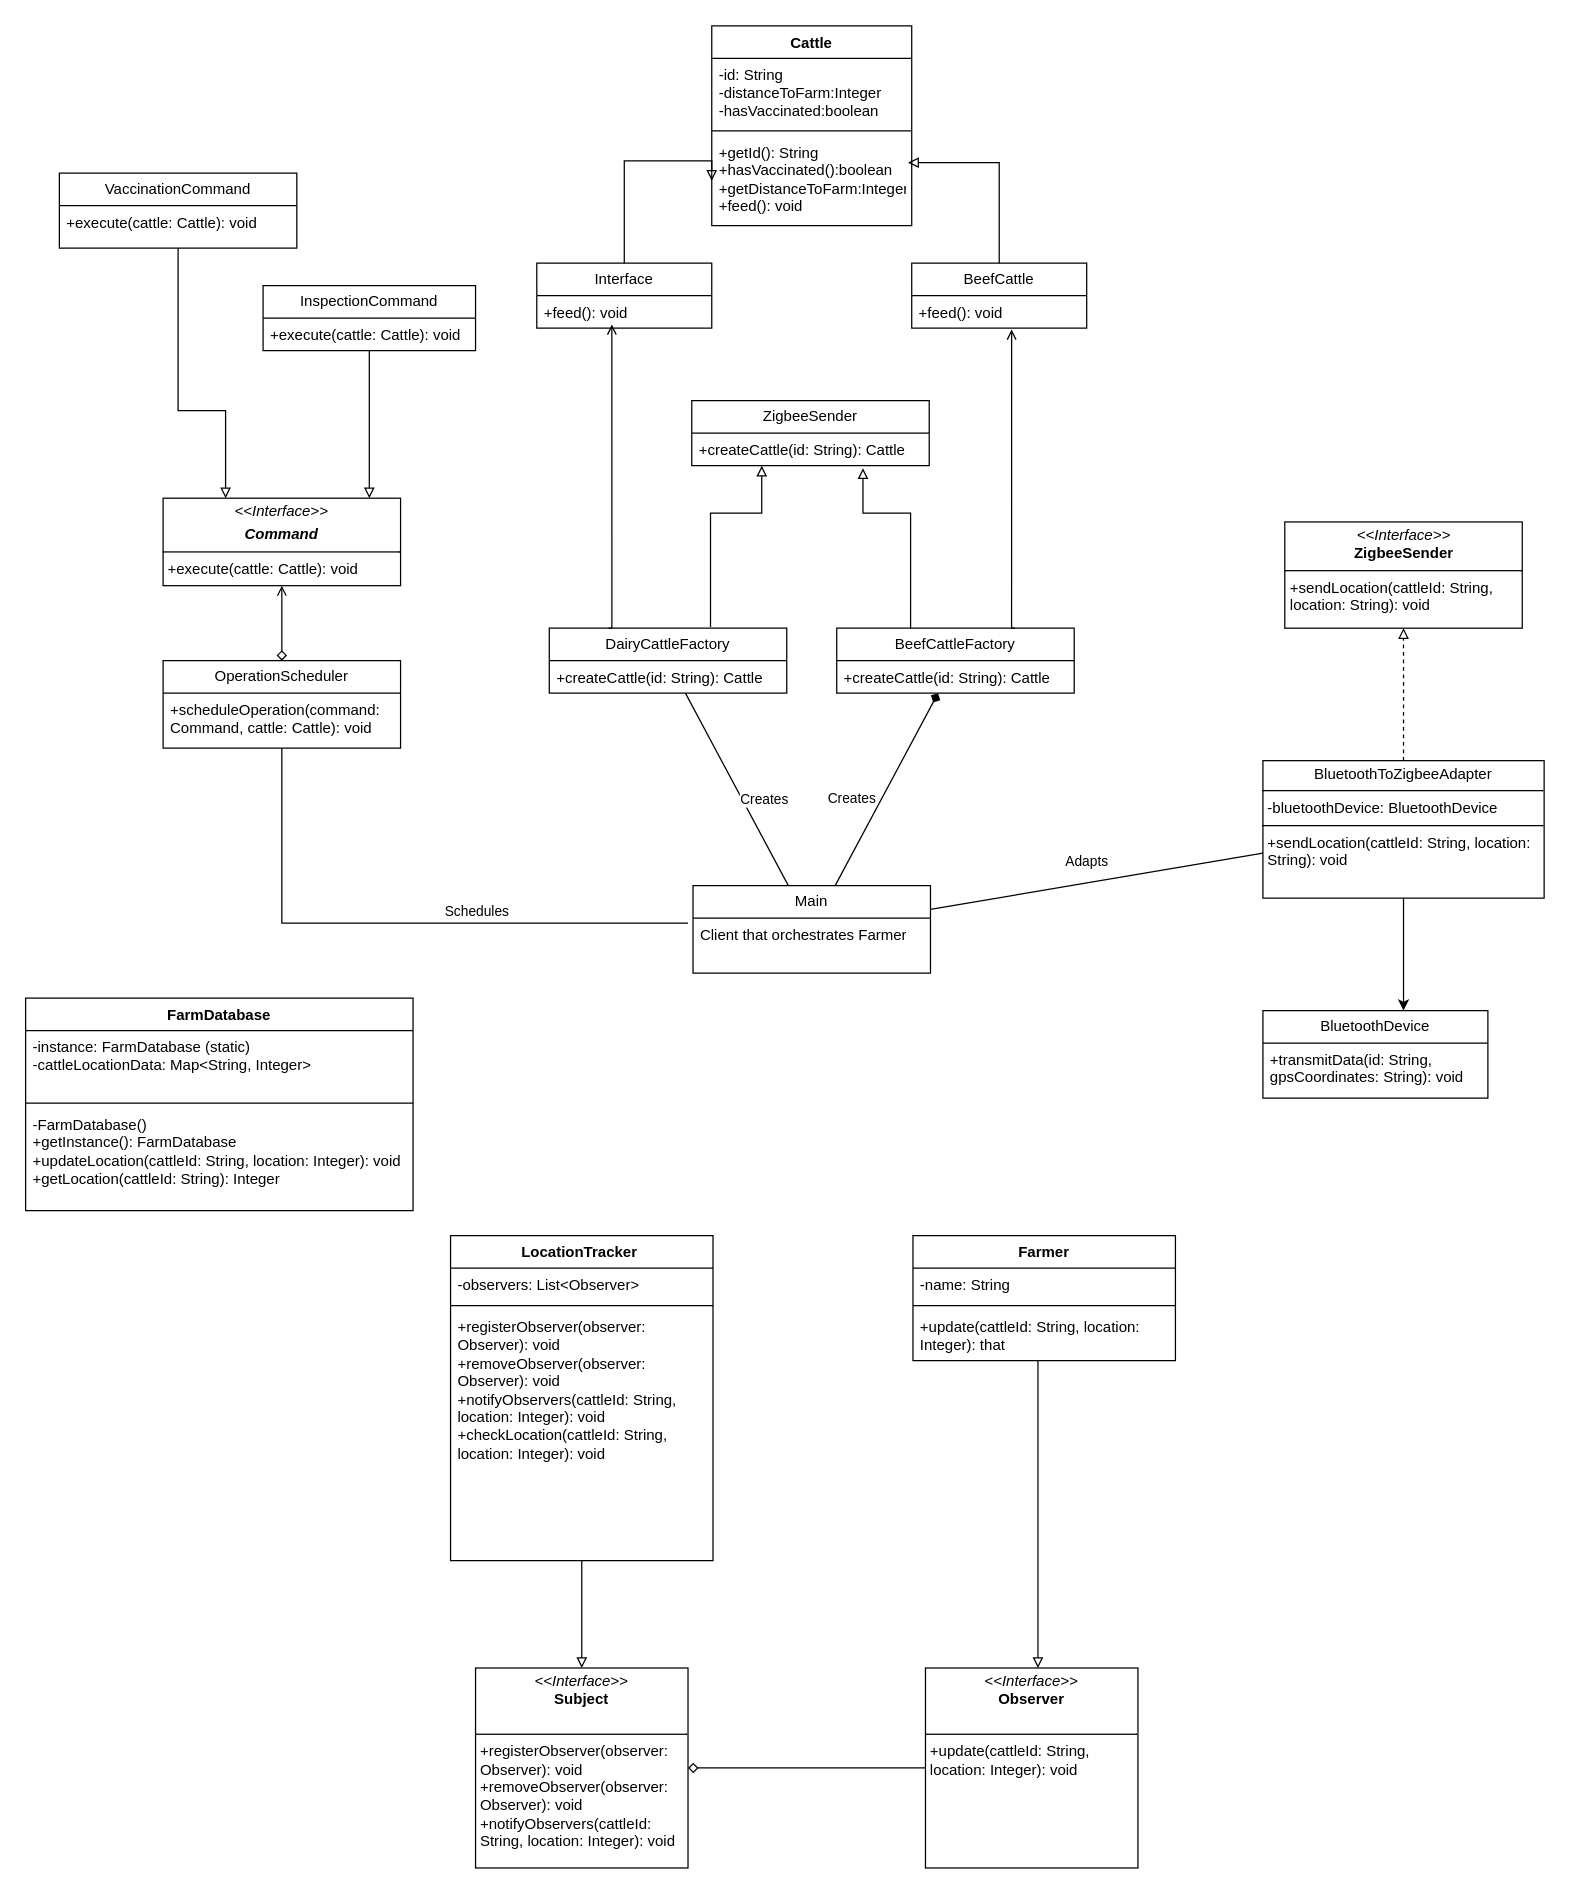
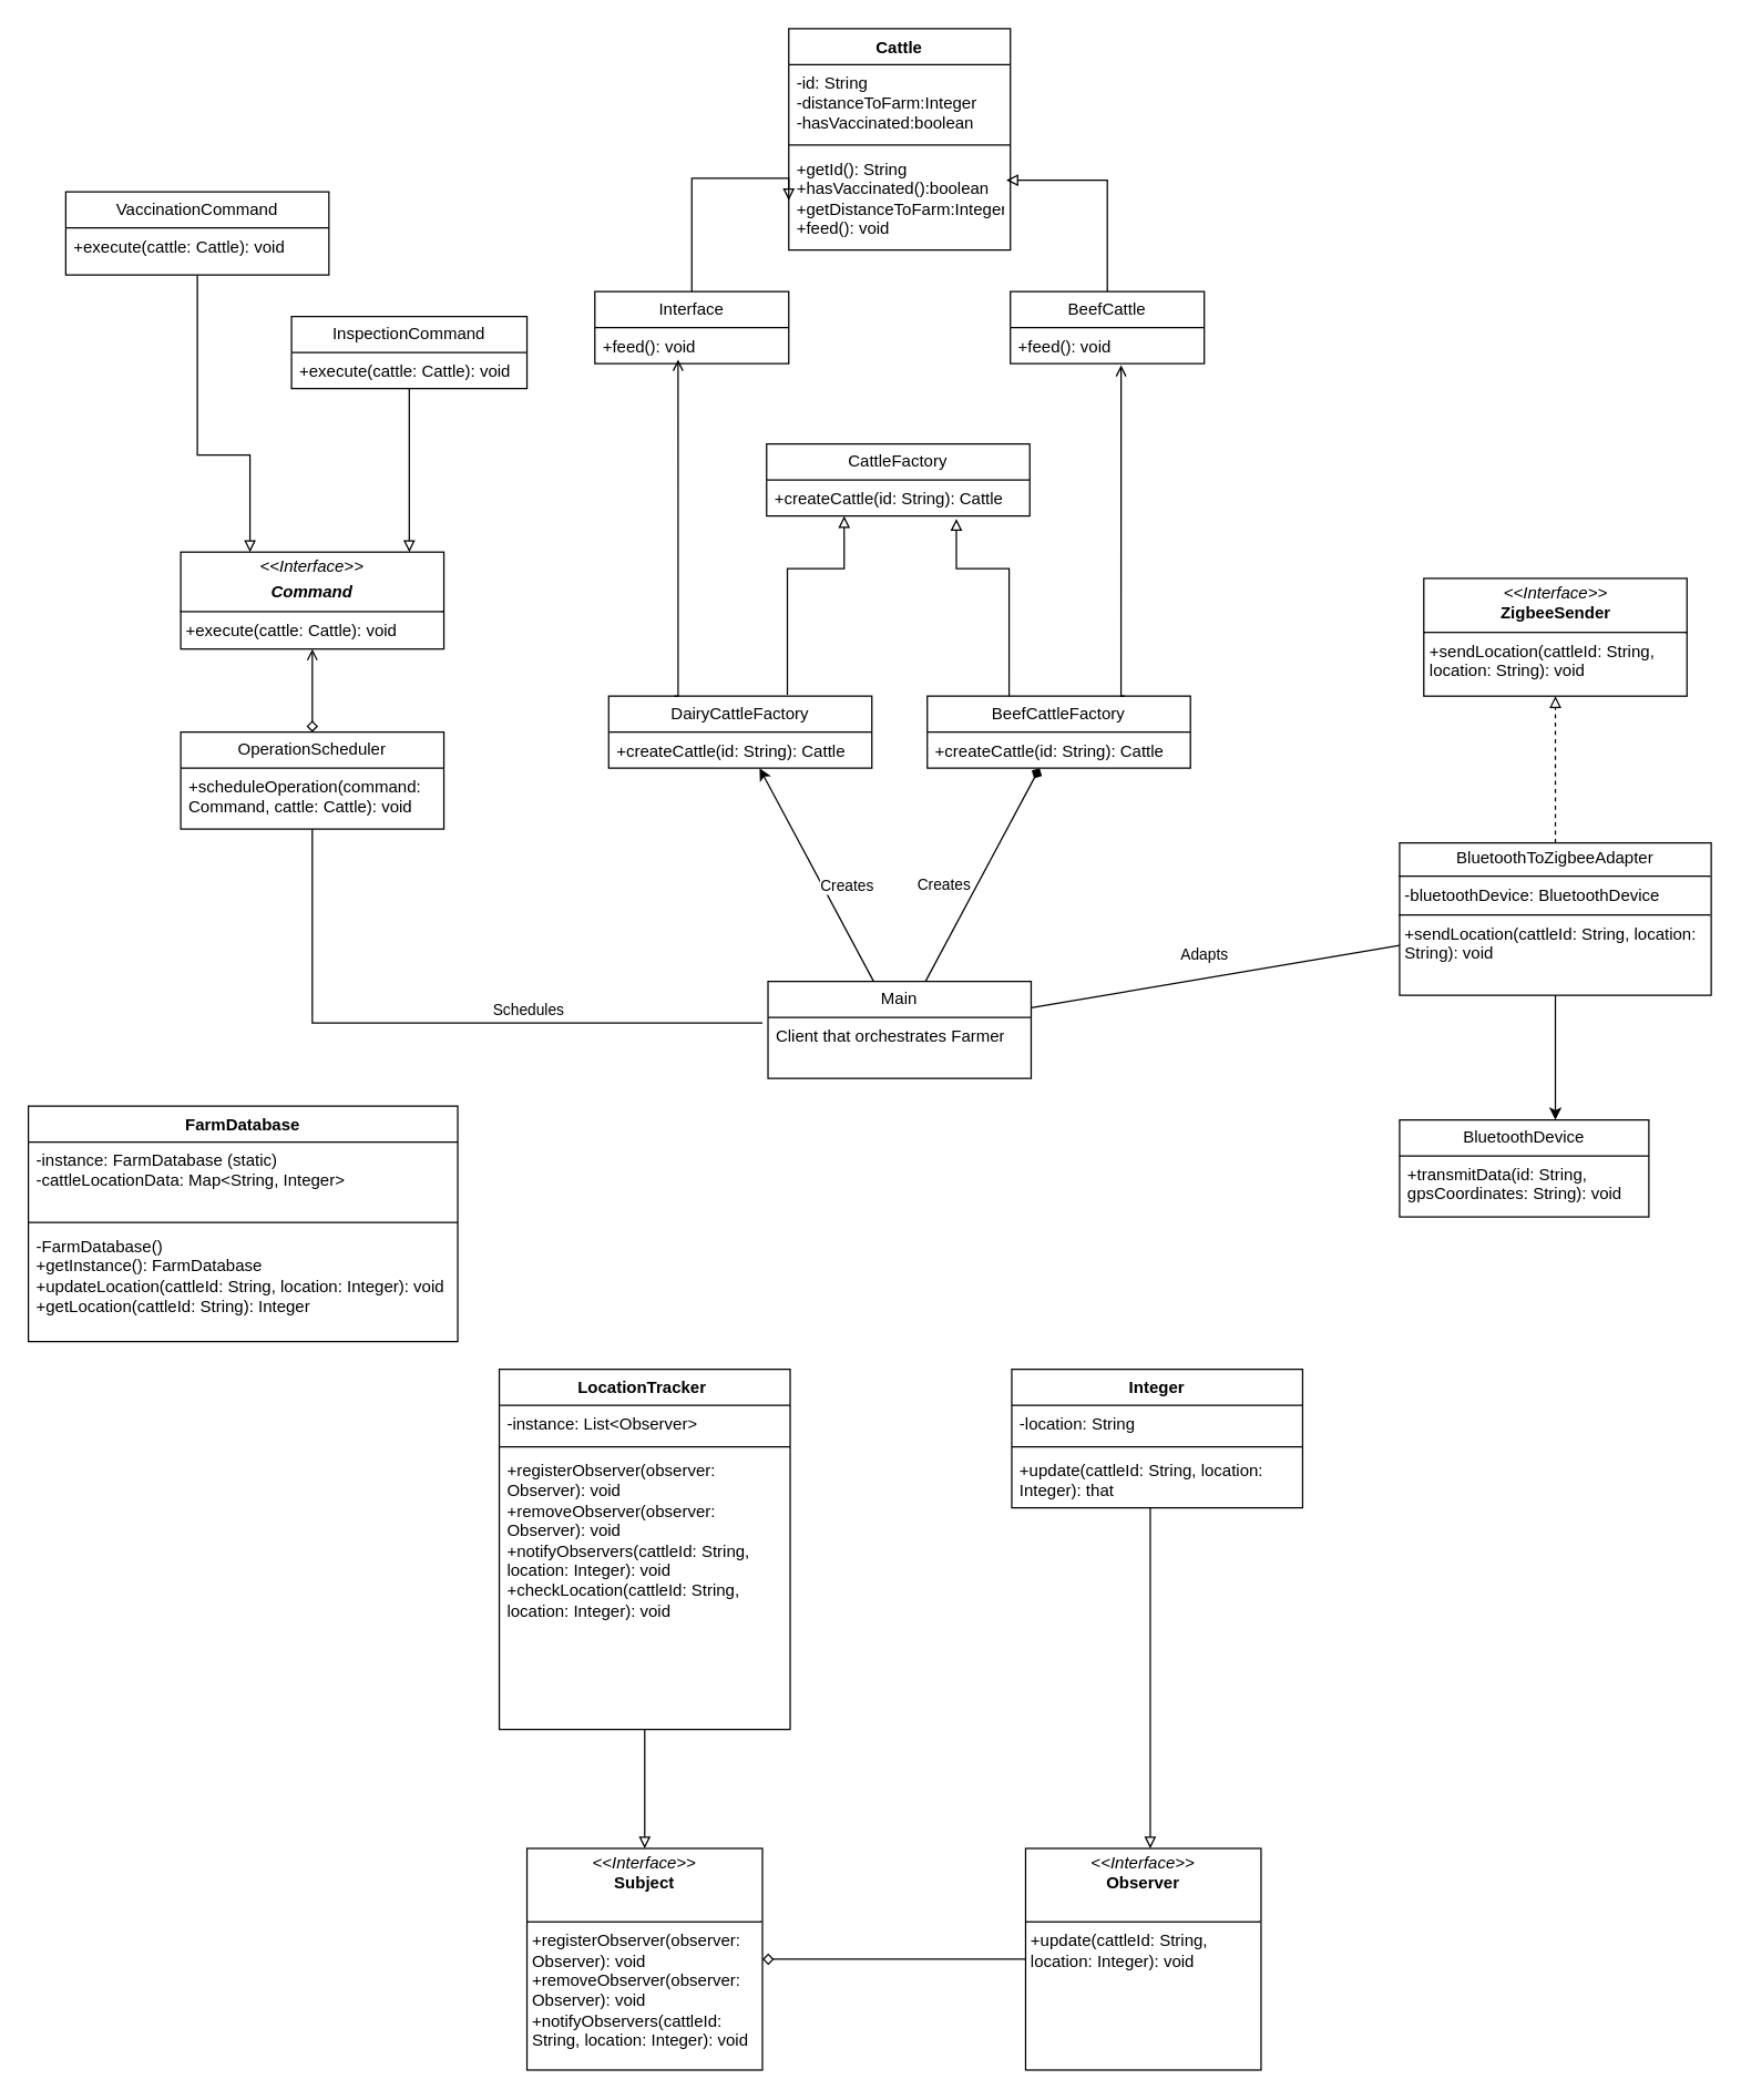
- <mxCell id="45" value="ZigbeeSender" style="swimlane;fontStyle=0;childLayout=stackLayout;horizontal=1;startSize=26;fillColor=none;horizontalStack=0;resizeParent=1;resizeParentMax=0;resizeLast=0;collapsible=1;marginBottom=0;whiteSpace=wrap;html=1;" parent="1" vertex="1"><mxGeometry x="553" y="320" width="190" height="52" as="geometry" /></mxCell>
+ <mxCell id="45" value="CattleFactory" style="swimlane;fontStyle=0;childLayout=stackLayout;horizontal=1;startSize=26;fillColor=none;horizontalStack=0;resizeParent=1;resizeParentMax=0;resizeLast=0;collapsible=1;marginBottom=0;whiteSpace=wrap;html=1;" parent="1" vertex="1"><mxGeometry x="553" y="320" width="190" height="52" as="geometry" /></mxCell>
- <mxCell id="59" value="" style="endArrow=none;html=1;rounded=0;" edge="1" parent="1" source="55" target="49"><mxGeometry width="50" height="50" relative="1" as="geometry"><mxPoint x="570" y="688" as="sourcePoint" /><mxPoint x="570" y="618" as="targetPoint" /></mxGeometry></mxCell>
+ <mxCell id="59" value="" style="endArrow=classic;html=1;rounded=0;" edge="1" parent="1" source="55" target="49"><mxGeometry width="50" height="50" relative="1" as="geometry"><mxPoint x="570" y="688" as="sourcePoint" /><mxPoint x="570" y="618" as="targetPoint" /></mxGeometry></mxCell>
- <mxCell id="7" value="Farmer&lt;div&gt;&lt;br&gt;&lt;/div&gt;" style="swimlane;fontStyle=1;align=center;verticalAlign=top;childLayout=stackLayout;horizontal=1;startSize=26;horizontalStack=0;resizeParent=1;resizeParentMax=0;resizeLast=0;collapsible=1;marginBottom=0;whiteSpace=wrap;html=1;" parent="1" vertex="1"><mxGeometry x="730" y="988" width="210" height="100" as="geometry" /></mxCell>
+ <mxCell id="7" value="Integer&lt;div&gt;&lt;br&gt;&lt;/div&gt;" style="swimlane;fontStyle=1;align=center;verticalAlign=top;childLayout=stackLayout;horizontal=1;startSize=26;horizontalStack=0;resizeParent=1;resizeParentMax=0;resizeLast=0;collapsible=1;marginBottom=0;whiteSpace=wrap;html=1;" parent="1" vertex="1"><mxGeometry x="730" y="988" width="210" height="100" as="geometry" /></mxCell>
- <mxCell id="13" value="-observers: List&amp;lt;Observer&amp;gt;" style="text;strokeColor=none;fillColor=none;align=left;verticalAlign=top;spacingLeft=4;spacingRight=4;overflow=hidden;rotatable=0;points=[[0,0.5],[1,0.5]];portConstraint=eastwest;whiteSpace=wrap;html=1;" parent="12" vertex="1"><mxGeometry y="26" width="210" height="26" as="geometry" /></mxCell>
+ <mxCell id="13" value="-instance: List&amp;lt;Observer&amp;gt;" style="text;strokeColor=none;fillColor=none;align=left;verticalAlign=top;spacingLeft=4;spacingRight=4;overflow=hidden;rotatable=0;points=[[0,0.5],[1,0.5]];portConstraint=eastwest;whiteSpace=wrap;html=1;" parent="12" vertex="1"><mxGeometry y="26" width="210" height="26" as="geometry" /></mxCell>
- <mxCell id="8" value="-name: String" style="text;strokeColor=none;fillColor=none;align=left;verticalAlign=top;spacingLeft=4;spacingRight=4;overflow=hidden;rotatable=0;points=[[0,0.5],[1,0.5]];portConstraint=eastwest;whiteSpace=wrap;html=1;" parent="7" vertex="1"><mxGeometry y="26" width="210" height="26" as="geometry" /></mxCell>
+ <mxCell id="8" value="-location: String" style="text;strokeColor=none;fillColor=none;align=left;verticalAlign=top;spacingLeft=4;spacingRight=4;overflow=hidden;rotatable=0;points=[[0,0.5],[1,0.5]];portConstraint=eastwest;whiteSpace=wrap;html=1;" parent="7" vertex="1"><mxGeometry y="26" width="210" height="26" as="geometry" /></mxCell>
